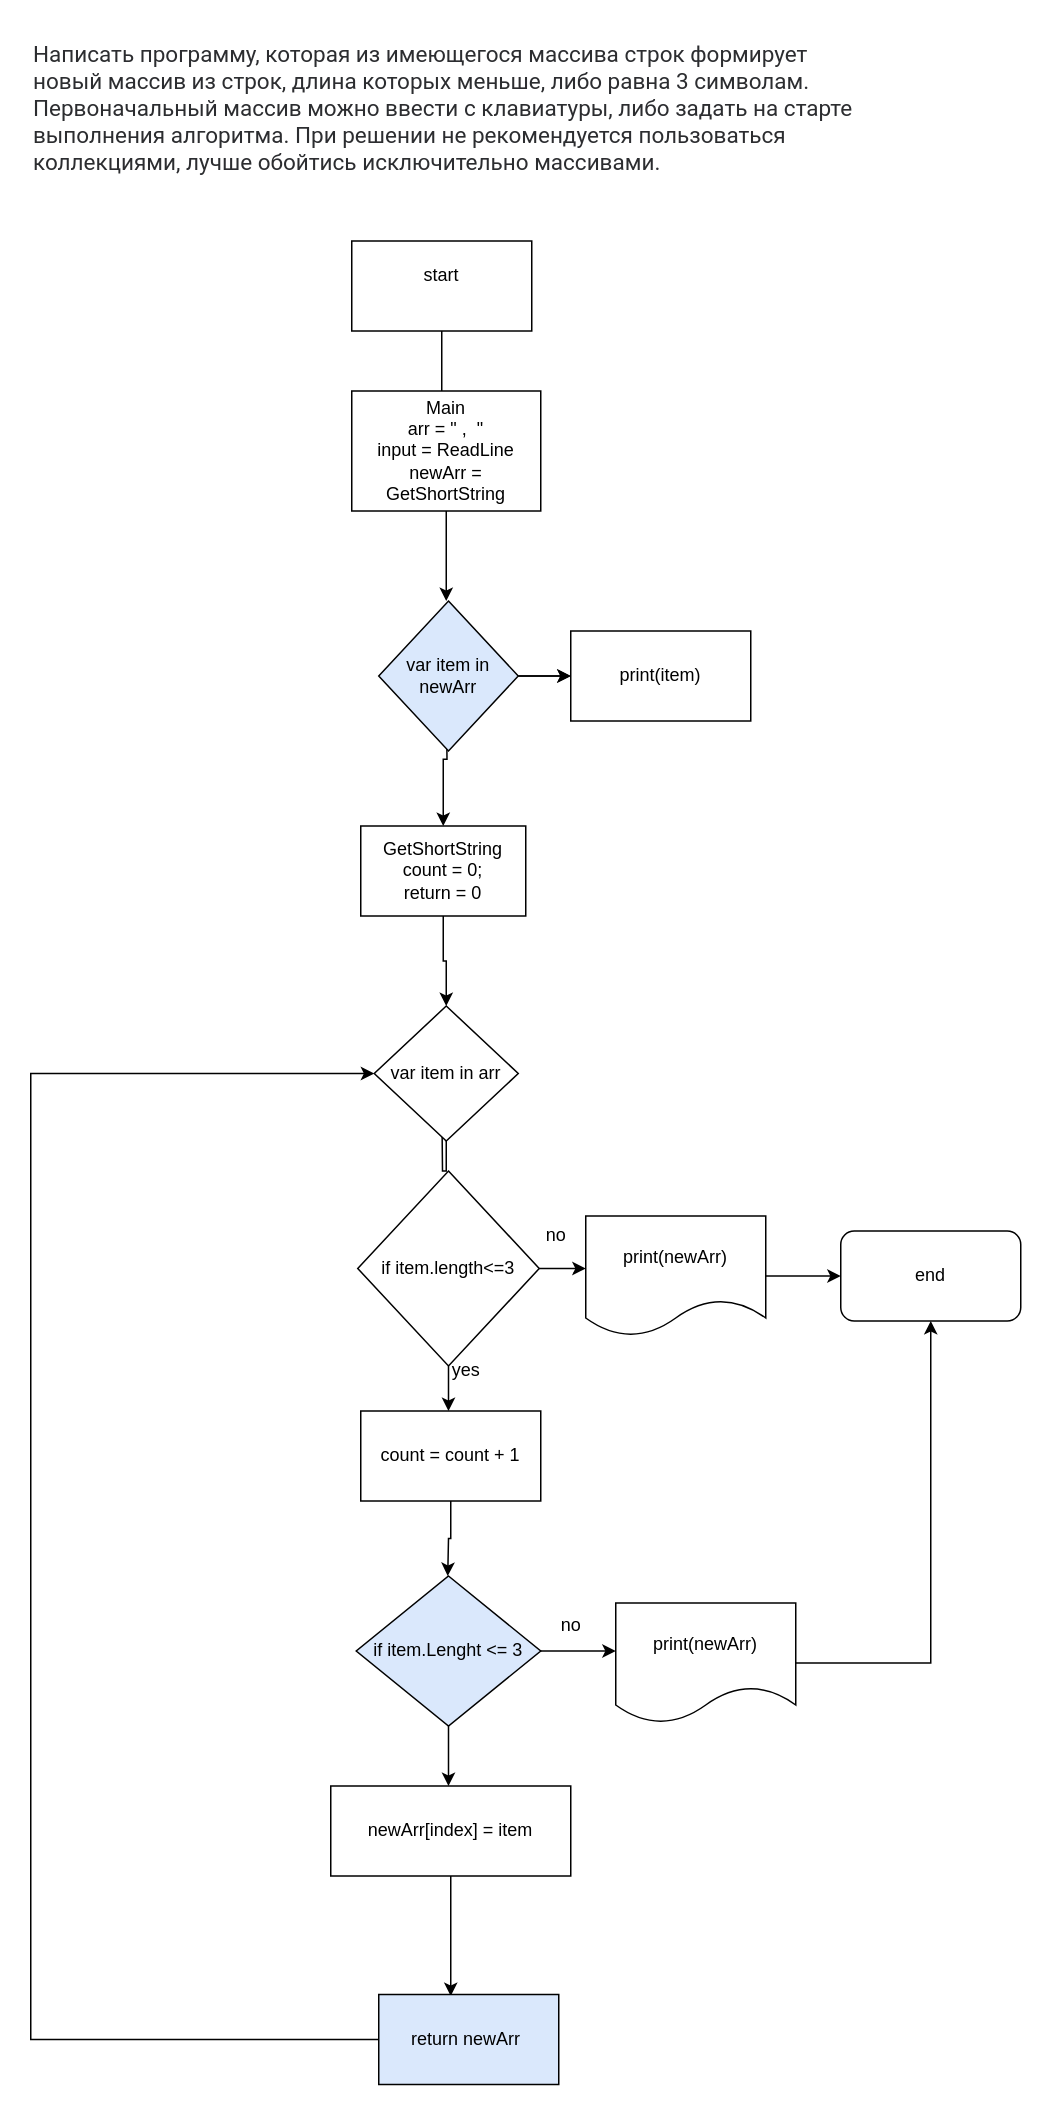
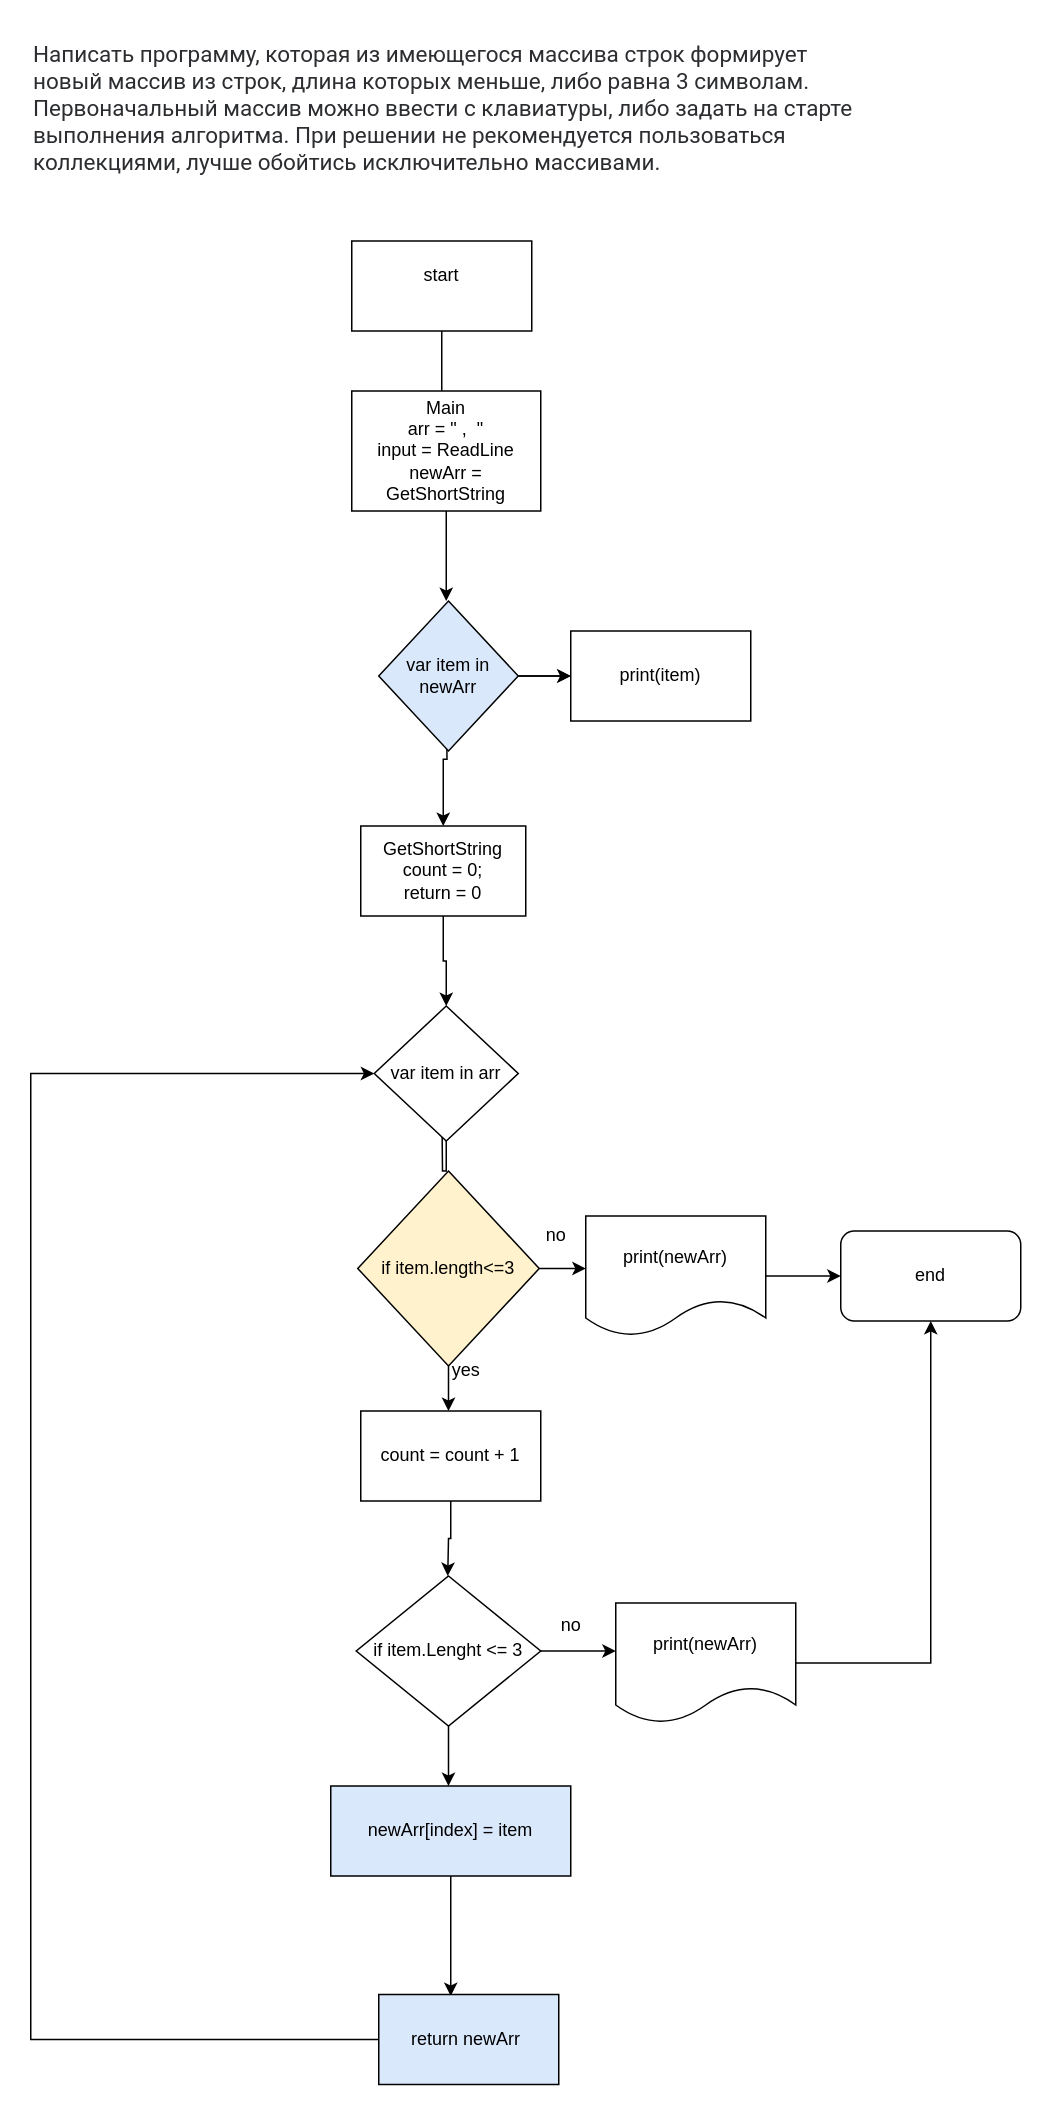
- <mxCell id="17" value="if item.length&amp;lt;=3" style="rhombus;whiteSpace=wrap;html=1;" parent="1" vertex="1"><mxGeometry x="238" y="780" width="121" height="130" as="geometry" /></mxCell>
+ <mxCell id="17" value="if item.length&amp;lt;=3" style="rhombus;whiteSpace=wrap;html=1;fillColor=#fff2cc;" parent="1" vertex="1"><mxGeometry x="238" y="780" width="121" height="130" as="geometry" /></mxCell>
- <mxCell id="26" value="if item.Lenght &amp;lt;= 3" style="rhombus;whiteSpace=wrap;html=1;fillColor=#dae8fc;" parent="1" vertex="1"><mxGeometry x="237" y="1050" width="123" height="100" as="geometry" /></mxCell>
+ <mxCell id="26" value="if item.Lenght &amp;lt;= 3" style="rhombus;whiteSpace=wrap;html=1;" parent="1" vertex="1"><mxGeometry x="237" y="1050" width="123" height="100" as="geometry" /></mxCell>
- <mxCell id="29" value="newArr[index] = item" style="rounded=0;whiteSpace=wrap;html=1;" parent="1" vertex="1"><mxGeometry x="220" y="1190" width="160" height="60" as="geometry" /></mxCell>
+ <mxCell id="29" value="newArr[index] = item" style="rounded=0;whiteSpace=wrap;html=1;fillColor=#dae8fc;" parent="1" vertex="1"><mxGeometry x="220" y="1190" width="160" height="60" as="geometry" /></mxCell>
